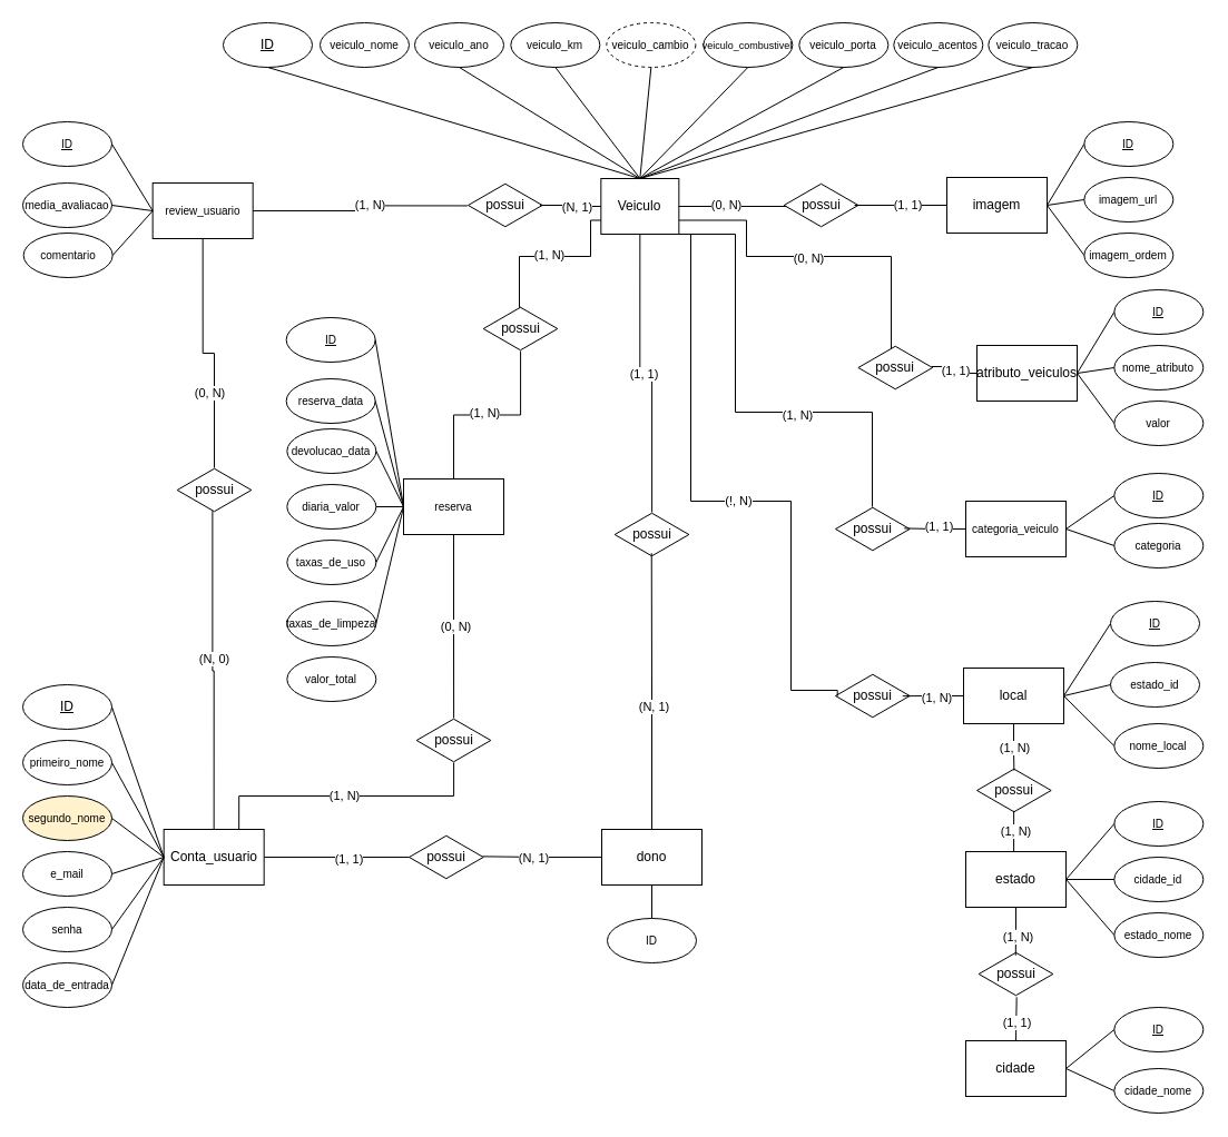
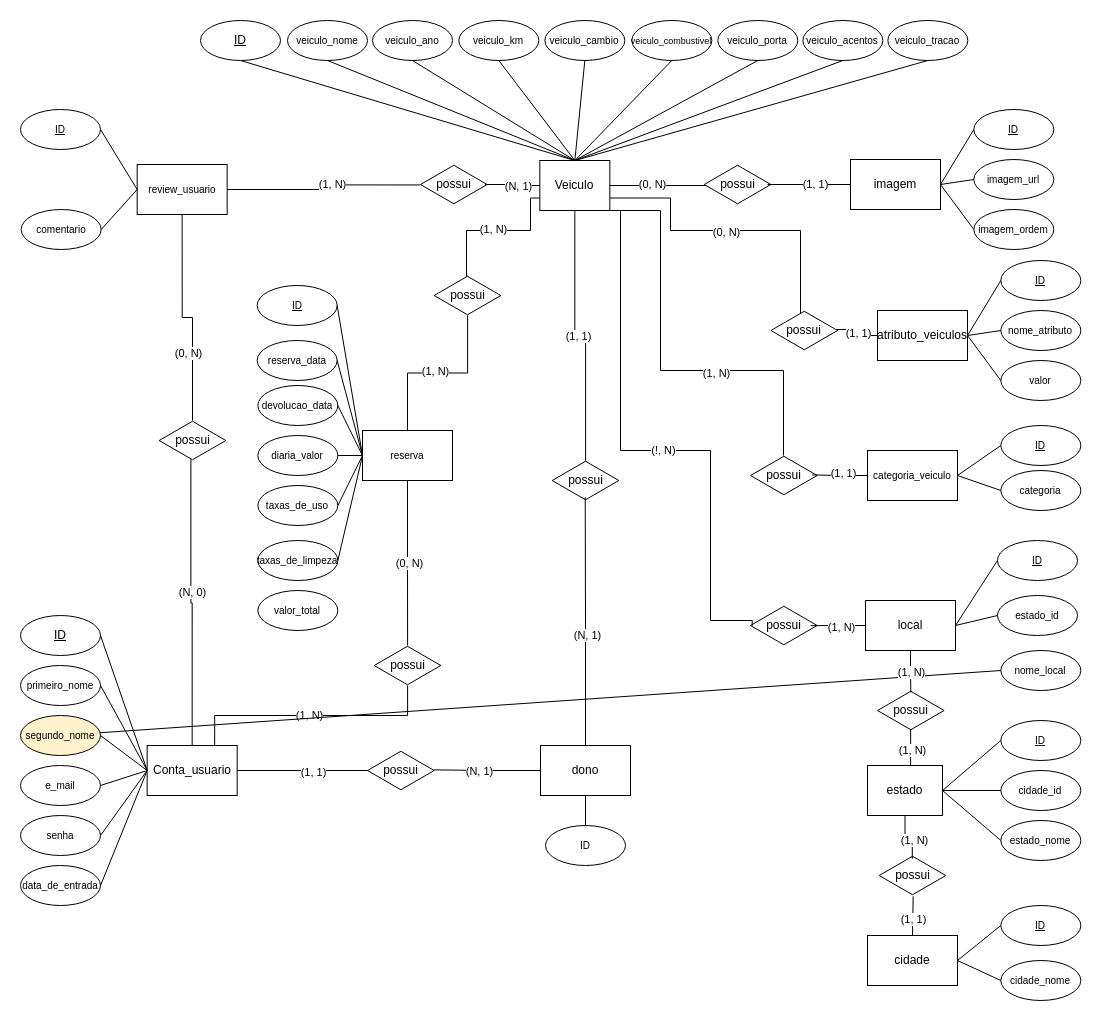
- <mxCell id="60" value="&lt;font style=&quot;font-size: 10px;&quot;&gt;veiculo_cambio&lt;/font&gt;" style="ellipse;whiteSpace=wrap;html=1;dashed=1;" vertex="1" parent="1"><mxGeometry x="544.33" width="80" height="40" as="geometry" y="20" /></mxCell>
+ <mxCell id="60" value="&lt;font style=&quot;font-size: 10px;&quot;&gt;veiculo_cambio&lt;/font&gt;" style="ellipse;whiteSpace=wrap;html=1;" vertex="1" parent="1"><mxGeometry x="544.33" width="80" height="40" as="geometry" y="20" /></mxCell>
+ <mxCell id="66" value="" style="endArrow=none;html=1;rounded=0;entryX=0.5;entryY=1;entryDx=0;entryDy=0;exitX=0.5;exitY=0;exitDx=0;exitDy=0;" edge="1" parent="1" source="52" target="54"><mxGeometry width="50" height="50" relative="1" as="geometry"><mxPoint x="587.33" y="130" as="sourcePoint" /><mxPoint x="250.33" y="70" as="targetPoint" /></mxGeometry></mxCell>
- <mxCell id="103" value="&lt;font style=&quot;font-size: 10px;&quot;&gt;media_avaliacao&lt;/font&gt;" style="ellipse;whiteSpace=wrap;html=1;" vertex="1" parent="1"><mxGeometry x="20" y="164" width="80" height="40" as="geometry" /></mxCell>
- <mxCell id="105" value="" style="endArrow=none;html=1;rounded=0;exitX=1;exitY=0.5;exitDx=0;exitDy=0;entryX=0;entryY=0.5;entryDx=0;entryDy=0;" edge="1" parent="1" source="103" target="101"><mxGeometry width="50" height="50" relative="1" as="geometry"><mxPoint x="110.67" y="160" as="sourcePoint" /><mxPoint x="160.67" y="185" as="targetPoint" /></mxGeometry></mxCell>
- <mxCell id="40" value="" style="endArrow=none;html=1;rounded=0;exitX=0;exitY=0.5;exitDx=0;exitDy=0;entryX=1;entryY=0.5;entryDx=0;entryDy=0;" edge="1" parent="1" source="39" target="34"><mxGeometry width="50" height="50" relative="1" as="geometry"><mxPoint x="1247.33" y="570" as="sourcePoint" /><mxPoint x="1293.33" y="625" as="targetPoint" /></mxGeometry></mxCell>
+ <mxCell id="40" value="" style="endArrow=none;html=1;rounded=0;exitX=0;exitY=0.5;exitDx=0;exitDy=0;" edge="1" parent="1" source="39" target="9"><mxGeometry width="50" height="50" relative="1" as="geometry"><mxPoint x="1247.33" y="570" as="sourcePoint" /><mxPoint x="1293.33" y="625" as="targetPoint" /></mxGeometry></mxCell>
- <mxCell id="27" value="estado" style="rounded=0;whiteSpace=wrap;html=1;" vertex="1" parent="1"><mxGeometry x="867" y="765" width="90" height="50" as="geometry" /></mxCell>
+ <mxCell id="27" value="estado" style="rounded=0;whiteSpace=wrap;html=1;" vertex="1" parent="1"><mxGeometry x="867" y="765" width="75" height="50" as="geometry" /></mxCell>
